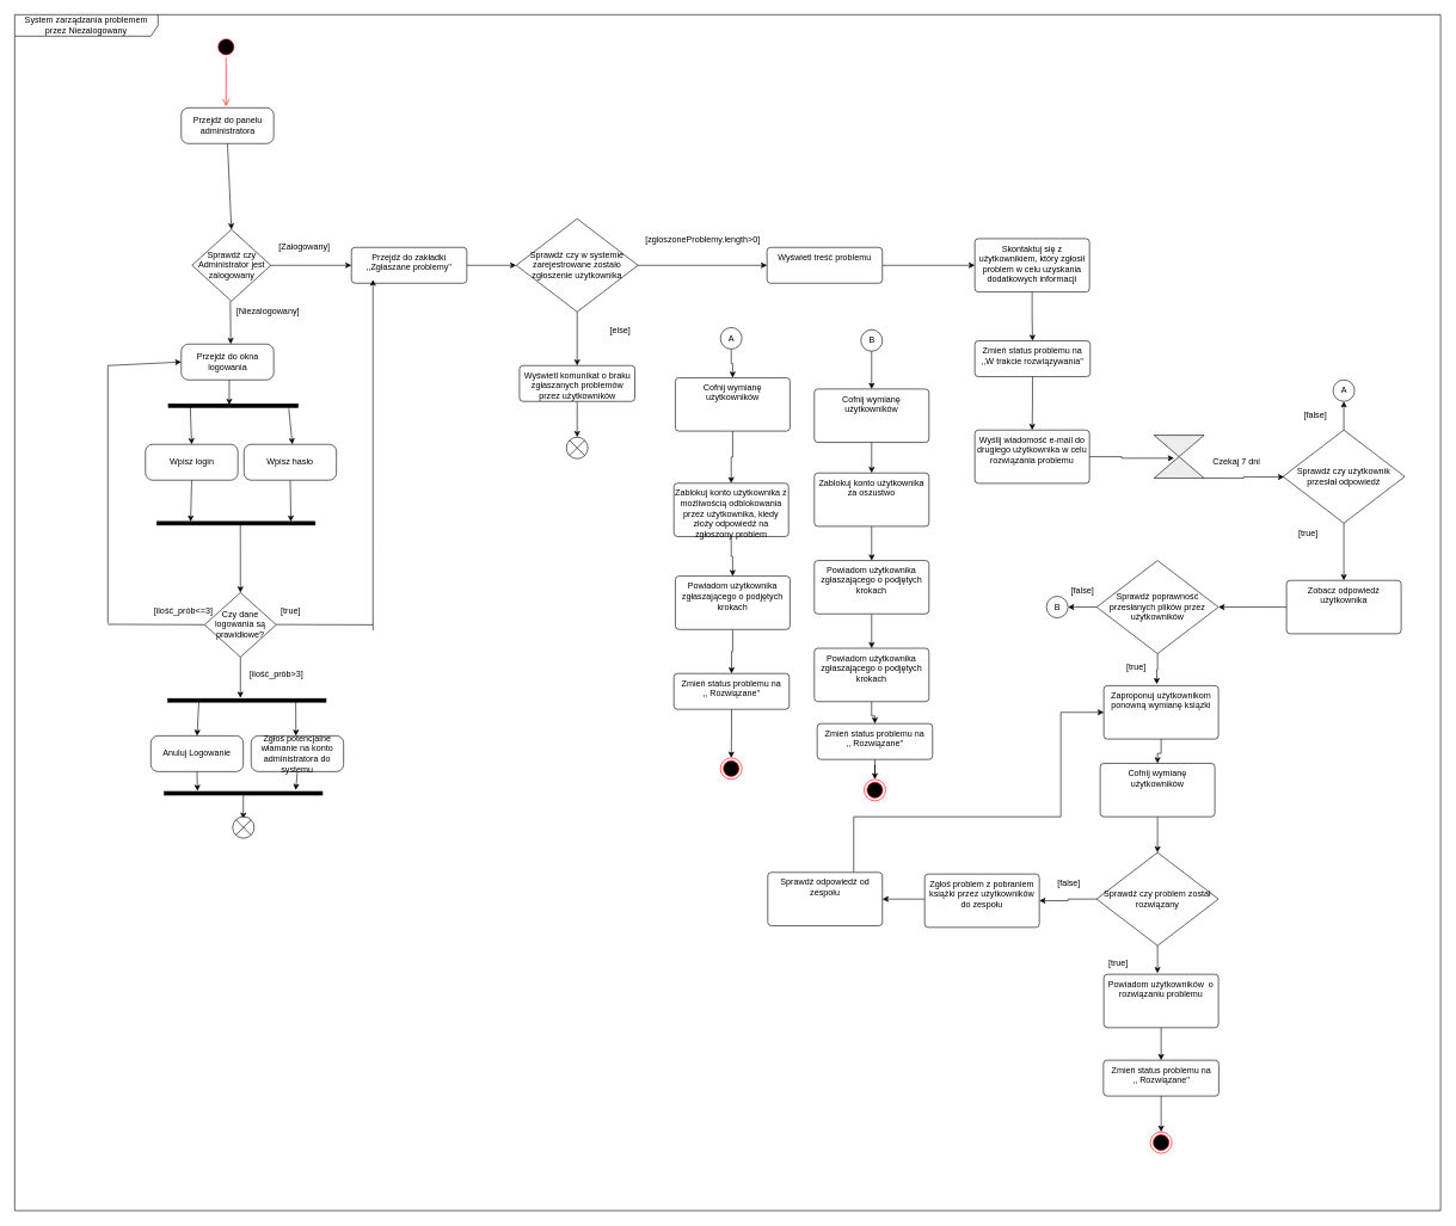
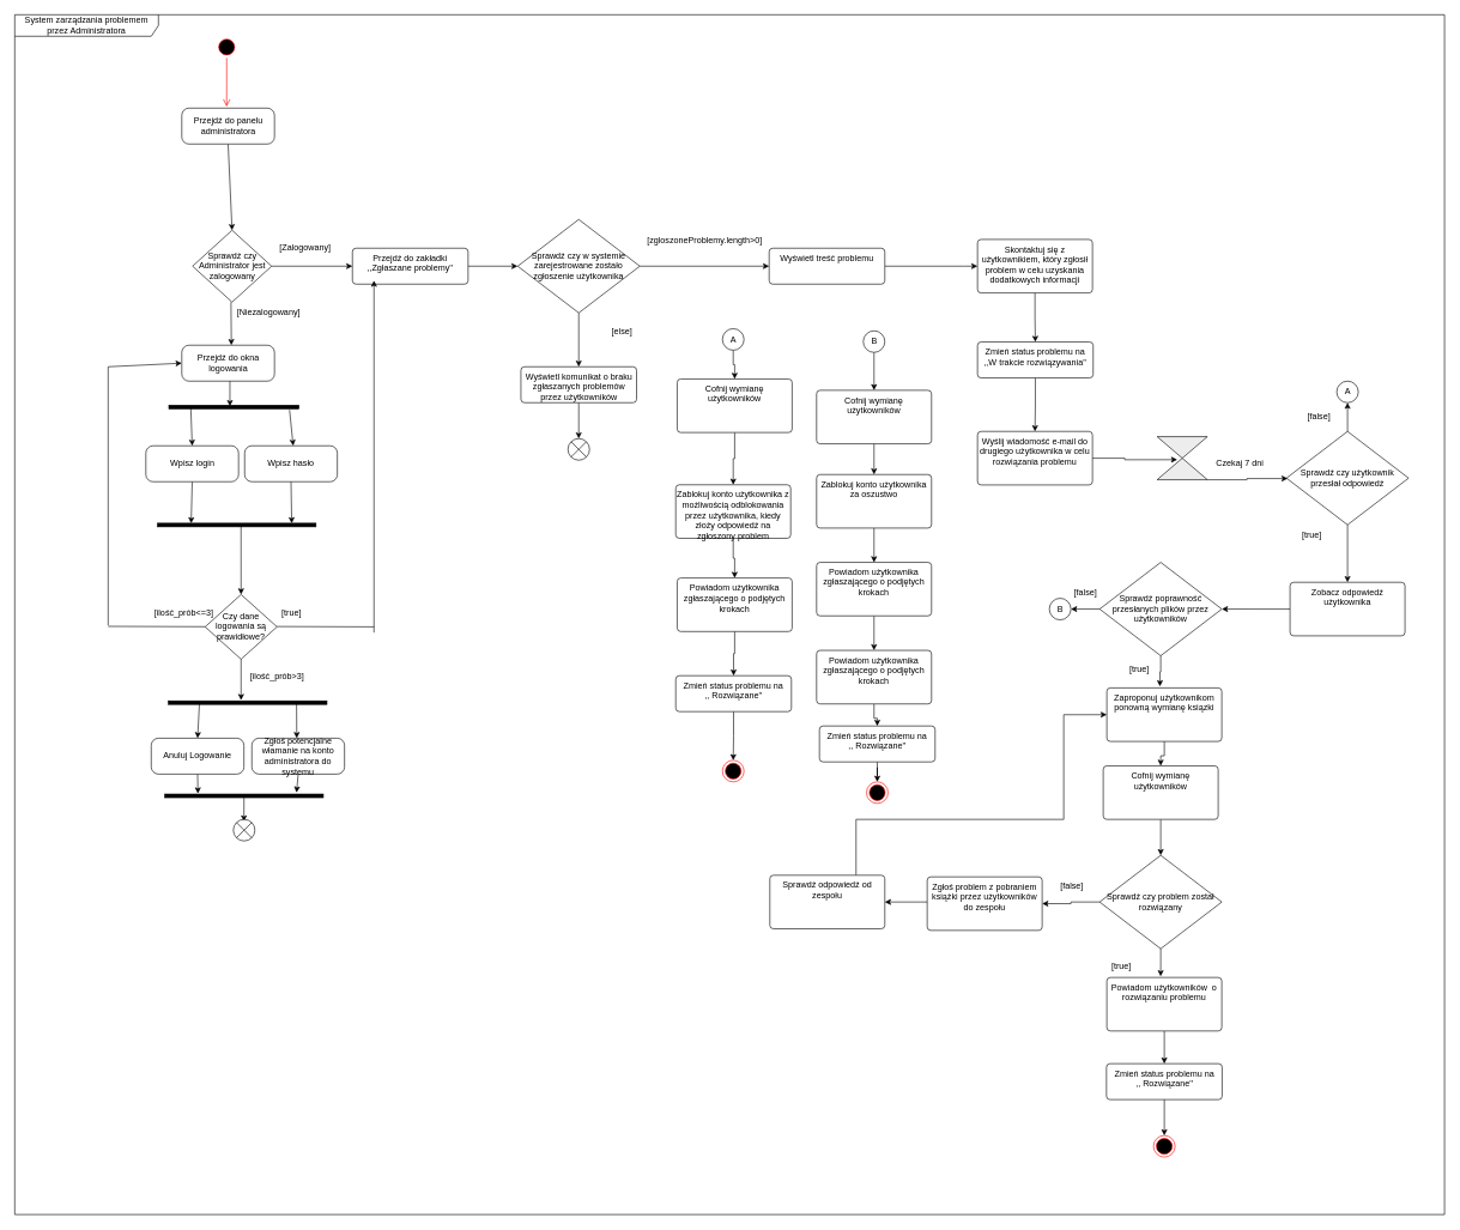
- <mxCell id="119" value="System zarządzania problemem przez Niezalogowany" style="shape=umlFrame;whiteSpace=wrap;html=1;pointerEvents=0;width=200;height=30;" vertex="1" parent="1"><mxGeometry x="20" y="20" width="1990" height="1670" as="geometry" /></mxCell>
+ <mxCell id="119" value="System zarządzania problemem przez Administratora" style="shape=umlFrame;whiteSpace=wrap;html=1;pointerEvents=0;width=200;height=30;" vertex="1" parent="1"><mxGeometry x="20" y="20" width="1990" height="1670" as="geometry" /></mxCell>
